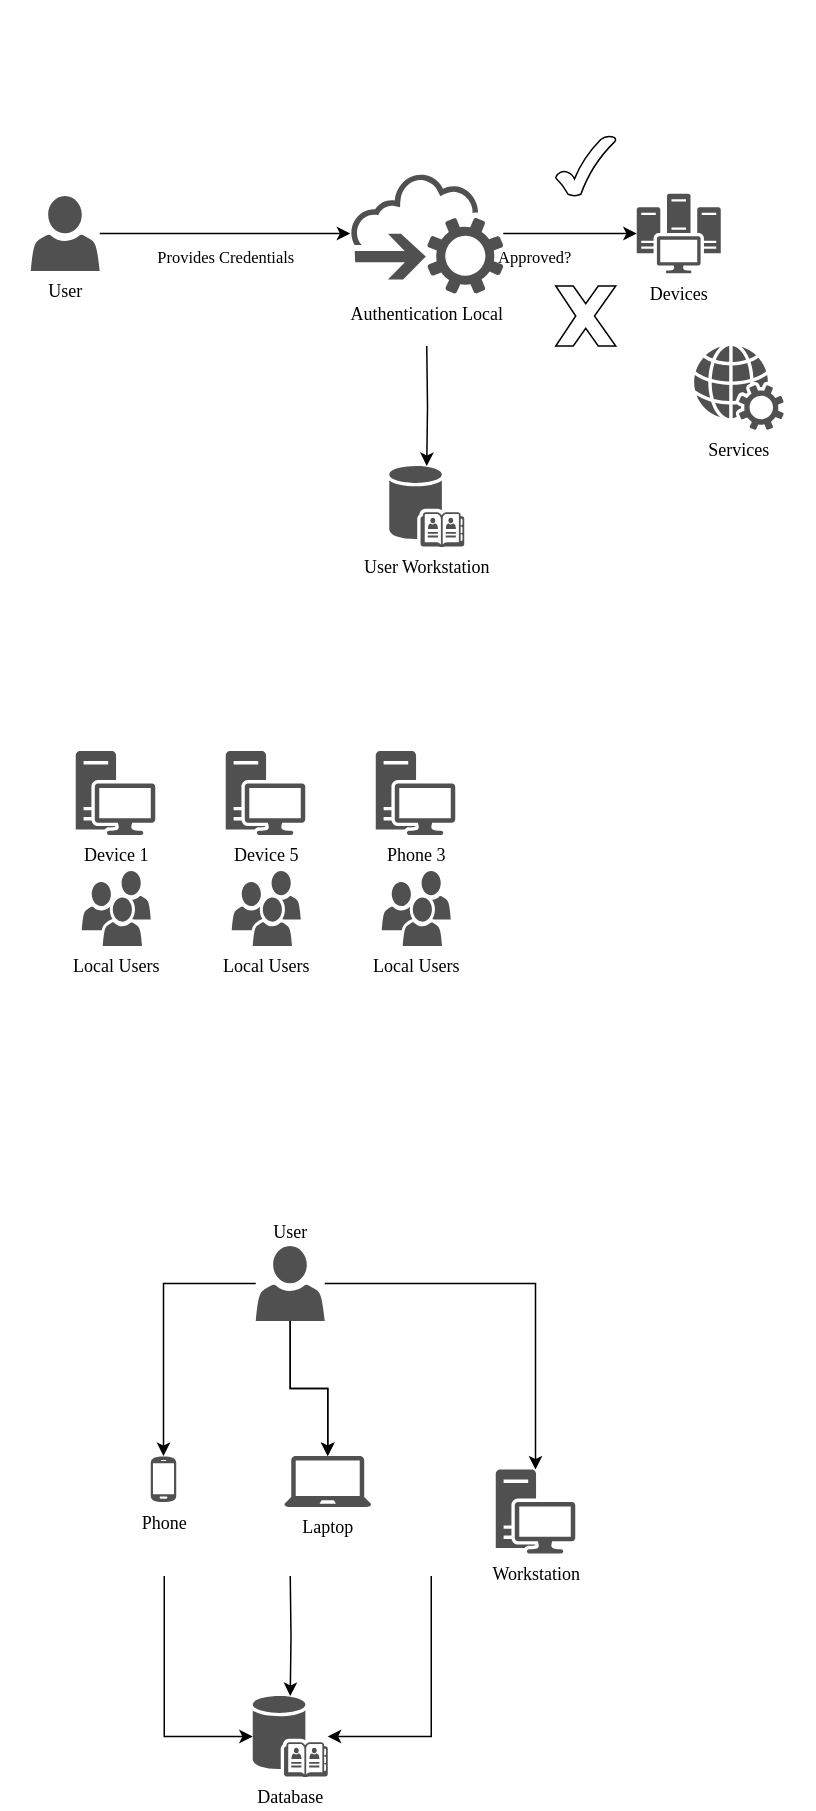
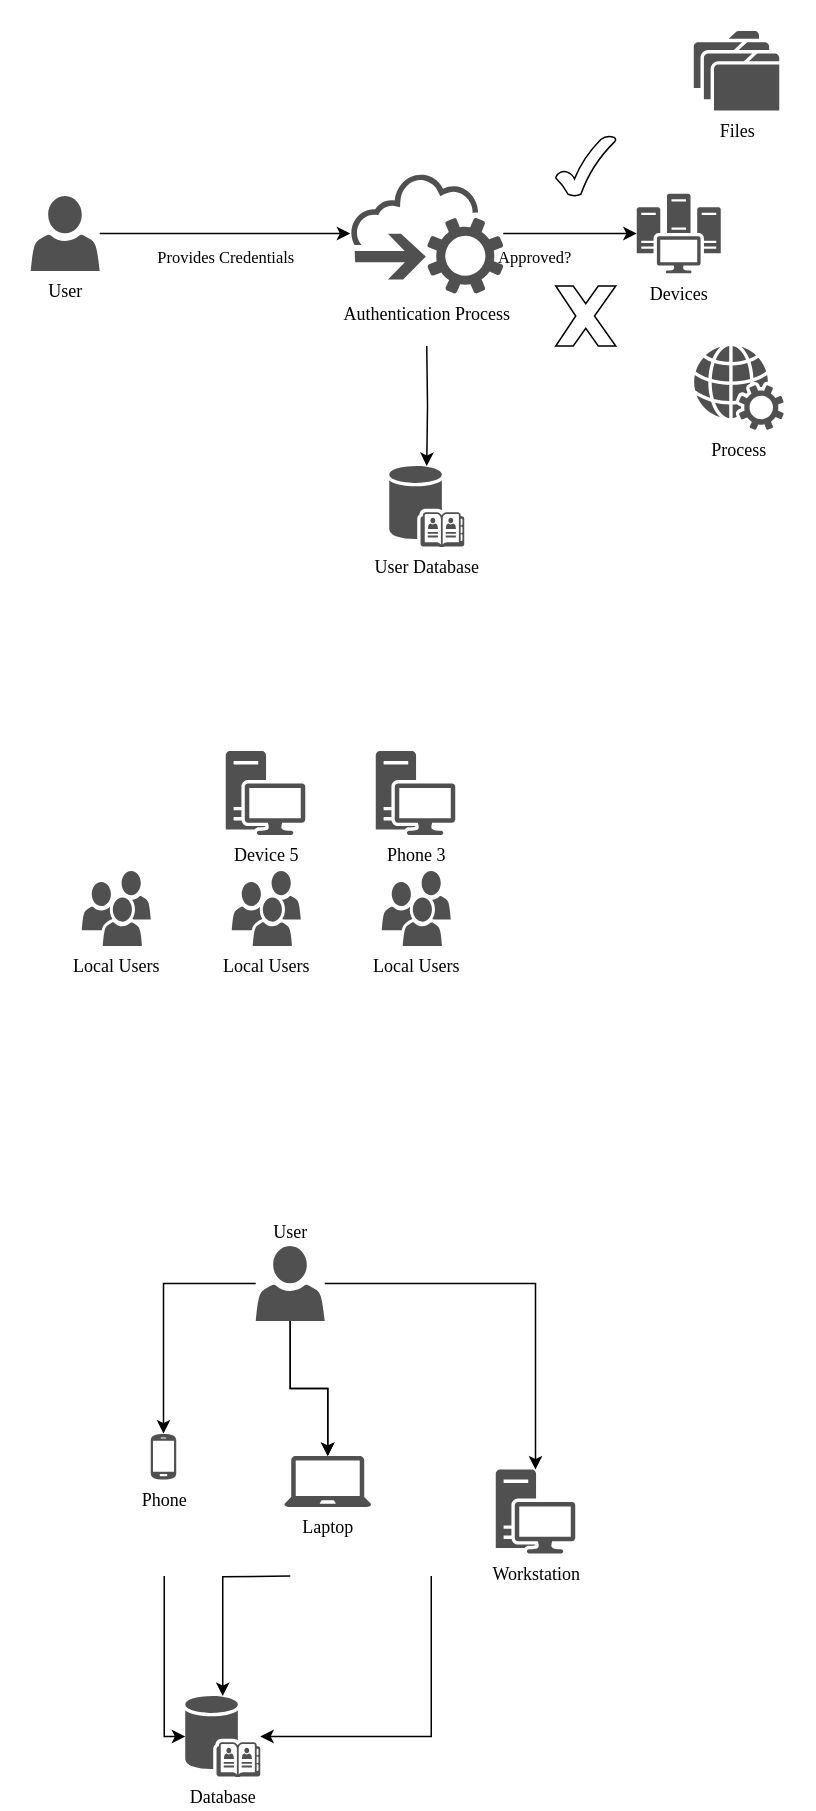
+ <mxCell id="12" value="Files" style="sketch=0;pointerEvents=1;shadow=0;dashed=0;html=1;strokeColor=none;fillColor=#505050;labelPosition=center;verticalLabelPosition=bottom;verticalAlign=top;outlineConnect=0;align=center;shape=mxgraph.office.concepts.folders;fontFamily=JetBrains Mono;" vertex="1" parent="1"><mxGeometry x="462" y="20" width="57" height="53" as="geometry" /></mxCell>
- <mxCell id="8" value="Authentication Local" style="sketch=0;pointerEvents=1;shadow=0;dashed=0;html=1;strokeColor=none;fillColor=#505050;labelPosition=center;verticalLabelPosition=bottom;outlineConnect=0;verticalAlign=top;align=center;shape=mxgraph.office.clouds.cloud_service_request;fontFamily=JetBrains Mono;" vertex="1" parent="1"><mxGeometry x="233" y="115" width="102" height="80" as="geometry" /></mxCell>
+ <mxCell id="8" value="Authentication Process" style="sketch=0;pointerEvents=1;shadow=0;dashed=0;html=1;strokeColor=none;fillColor=#505050;labelPosition=center;verticalLabelPosition=bottom;outlineConnect=0;verticalAlign=top;align=center;shape=mxgraph.office.clouds.cloud_service_request;fontFamily=JetBrains Mono;" vertex="1" parent="1"><mxGeometry x="233" y="115" width="102" height="80" as="geometry" /></mxCell>
- <mxCell id="10" value="Services" style="sketch=0;pointerEvents=1;shadow=0;dashed=0;html=1;strokeColor=none;fillColor=#505050;labelPosition=center;verticalLabelPosition=bottom;verticalAlign=top;outlineConnect=0;align=center;shape=mxgraph.office.services.web_services;fontFamily=JetBrains Mono;" vertex="1" parent="1"><mxGeometry x="462" y="230" width="60" height="56" as="geometry" /></mxCell>
+ <mxCell id="10" value="Process" style="sketch=0;pointerEvents=1;shadow=0;dashed=0;html=1;strokeColor=none;fillColor=#505050;labelPosition=center;verticalLabelPosition=bottom;verticalAlign=top;outlineConnect=0;align=center;shape=mxgraph.office.services.web_services;fontFamily=JetBrains Mono;" vertex="1" parent="1"><mxGeometry x="462" y="230" width="60" height="56" as="geometry" /></mxCell>
- <mxCell id="9" value="User Workstation" style="sketch=0;shadow=0;dashed=0;html=1;strokeColor=none;fillColor=#505050;labelPosition=center;verticalLabelPosition=bottom;verticalAlign=top;outlineConnect=0;align=center;shape=mxgraph.office.databases.address_book_store;fontFamily=JetBrains Mono;" vertex="1" parent="1"><mxGeometry x="259" y="310" width="50" height="54" as="geometry" /></mxCell>
+ <mxCell id="9" value="User Database" style="sketch=0;shadow=0;dashed=0;html=1;strokeColor=none;fillColor=#505050;labelPosition=center;verticalLabelPosition=bottom;verticalAlign=top;outlineConnect=0;align=center;shape=mxgraph.office.databases.address_book_store;fontFamily=JetBrains Mono;" vertex="1" parent="1"><mxGeometry x="259" y="310" width="50" height="54" as="geometry" /></mxCell>
- <mxCell id="15" value="Device 1" style="sketch=0;pointerEvents=1;shadow=0;dashed=0;html=1;strokeColor=none;fillColor=#505050;labelPosition=center;verticalLabelPosition=bottom;verticalAlign=top;outlineConnect=0;align=center;shape=mxgraph.office.devices.workstation;fontFamily=JetBrains Mono;" vertex="1" parent="1"><mxGeometry x="50" y="500" width="53" height="56" as="geometry" /></mxCell>
- <mxCell id="27" value="Phone" style="sketch=0;pointerEvents=1;shadow=0;dashed=0;html=1;strokeColor=none;fillColor=#505050;labelPosition=center;verticalLabelPosition=bottom;verticalAlign=top;outlineConnect=0;align=center;shape=mxgraph.office.devices.cell_phone_android_proportional;fontFamily=JetBrains Mono;" vertex="1" parent="1"><mxGeometry x="100" y="970" width="17" height="31" as="geometry" /></mxCell>
+ <mxCell id="27" value="Phone" style="sketch=0;pointerEvents=1;shadow=0;dashed=0;html=1;strokeColor=none;fillColor=#505050;labelPosition=center;verticalLabelPosition=bottom;verticalAlign=top;outlineConnect=0;align=center;shape=mxgraph.office.devices.cell_phone_android_proportional;fontFamily=JetBrains Mono;" vertex="1" parent="1"><mxGeometry x="100" y="955" width="17" height="31" as="geometry" /></mxCell>
- <mxCell id="32" value="Database" style="sketch=0;shadow=0;dashed=0;html=1;strokeColor=none;fillColor=#505050;labelPosition=center;verticalLabelPosition=bottom;verticalAlign=top;outlineConnect=0;align=center;shape=mxgraph.office.databases.address_book_store;fontFamily=JetBrains Mono;" vertex="1" parent="1"><mxGeometry x="168" y="1130" width="50" height="54" as="geometry" /></mxCell>
+ <mxCell id="32" value="Database" style="sketch=0;shadow=0;dashed=0;html=1;strokeColor=none;fillColor=#505050;labelPosition=center;verticalLabelPosition=bottom;verticalAlign=top;outlineConnect=0;align=center;shape=mxgraph.office.databases.address_book_store;fontFamily=JetBrains Mono;" vertex="1" parent="1"><mxGeometry x="123" y="1130" width="50" height="54" as="geometry" /></mxCell>
